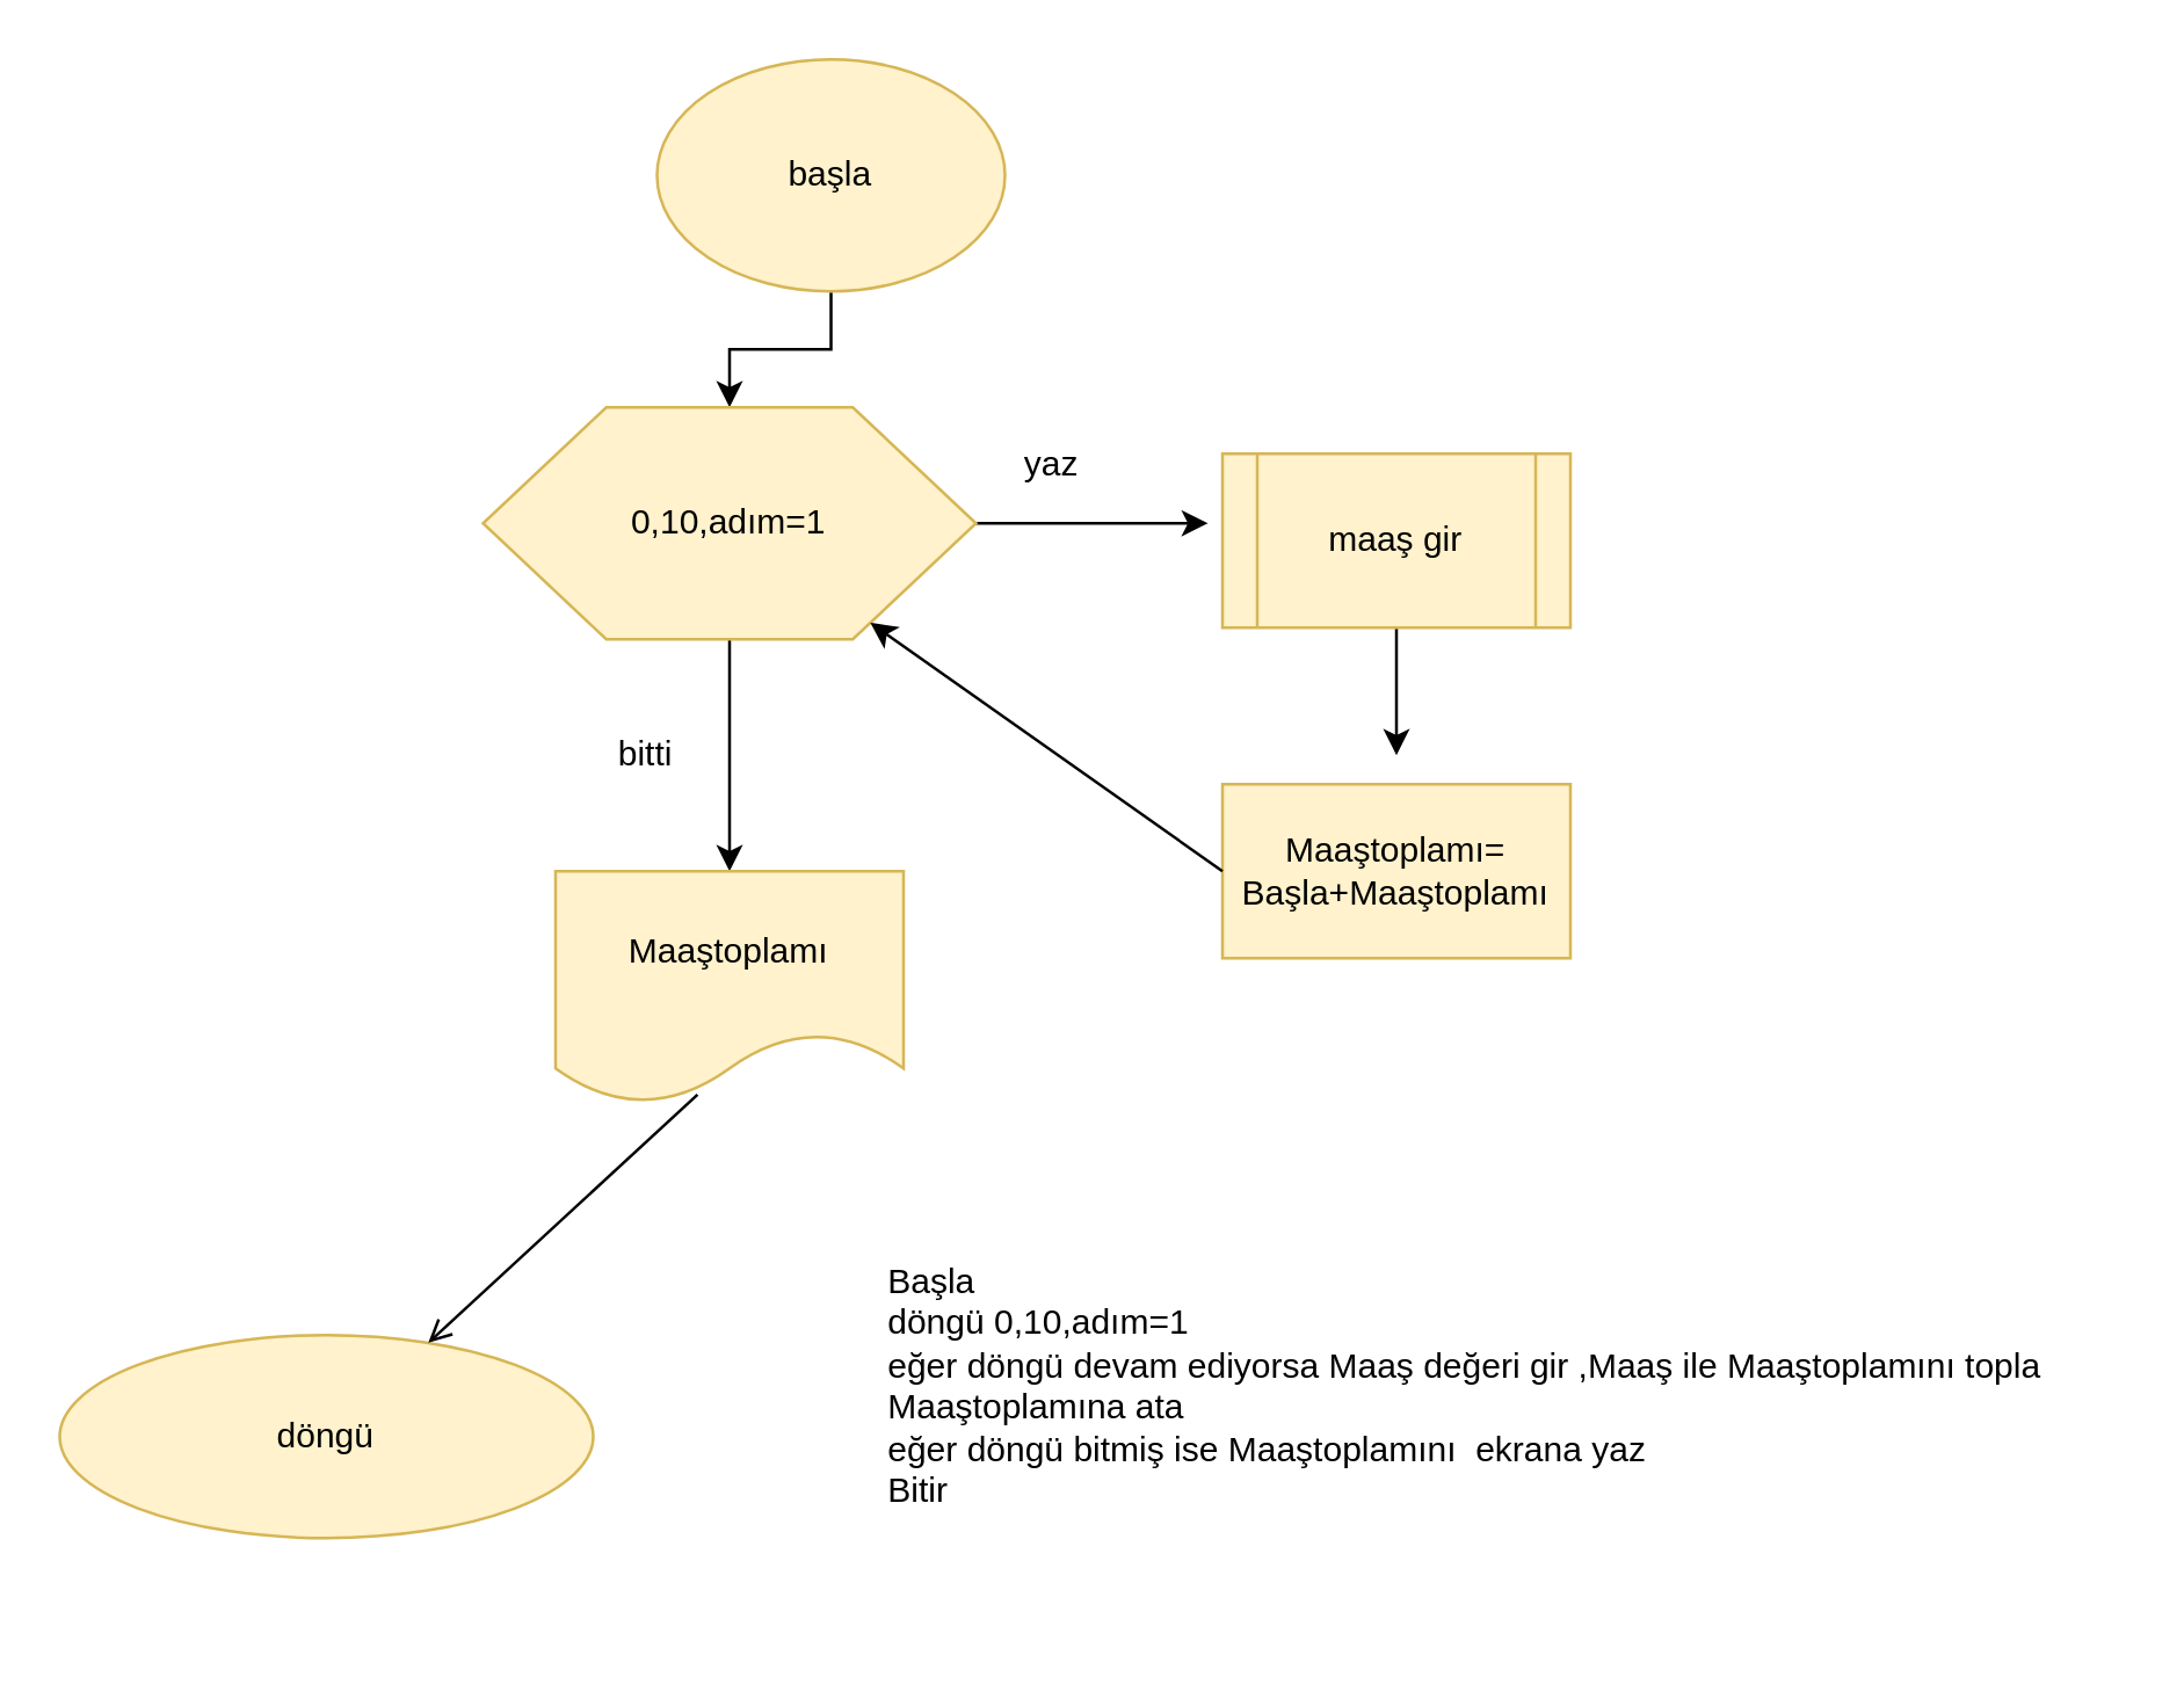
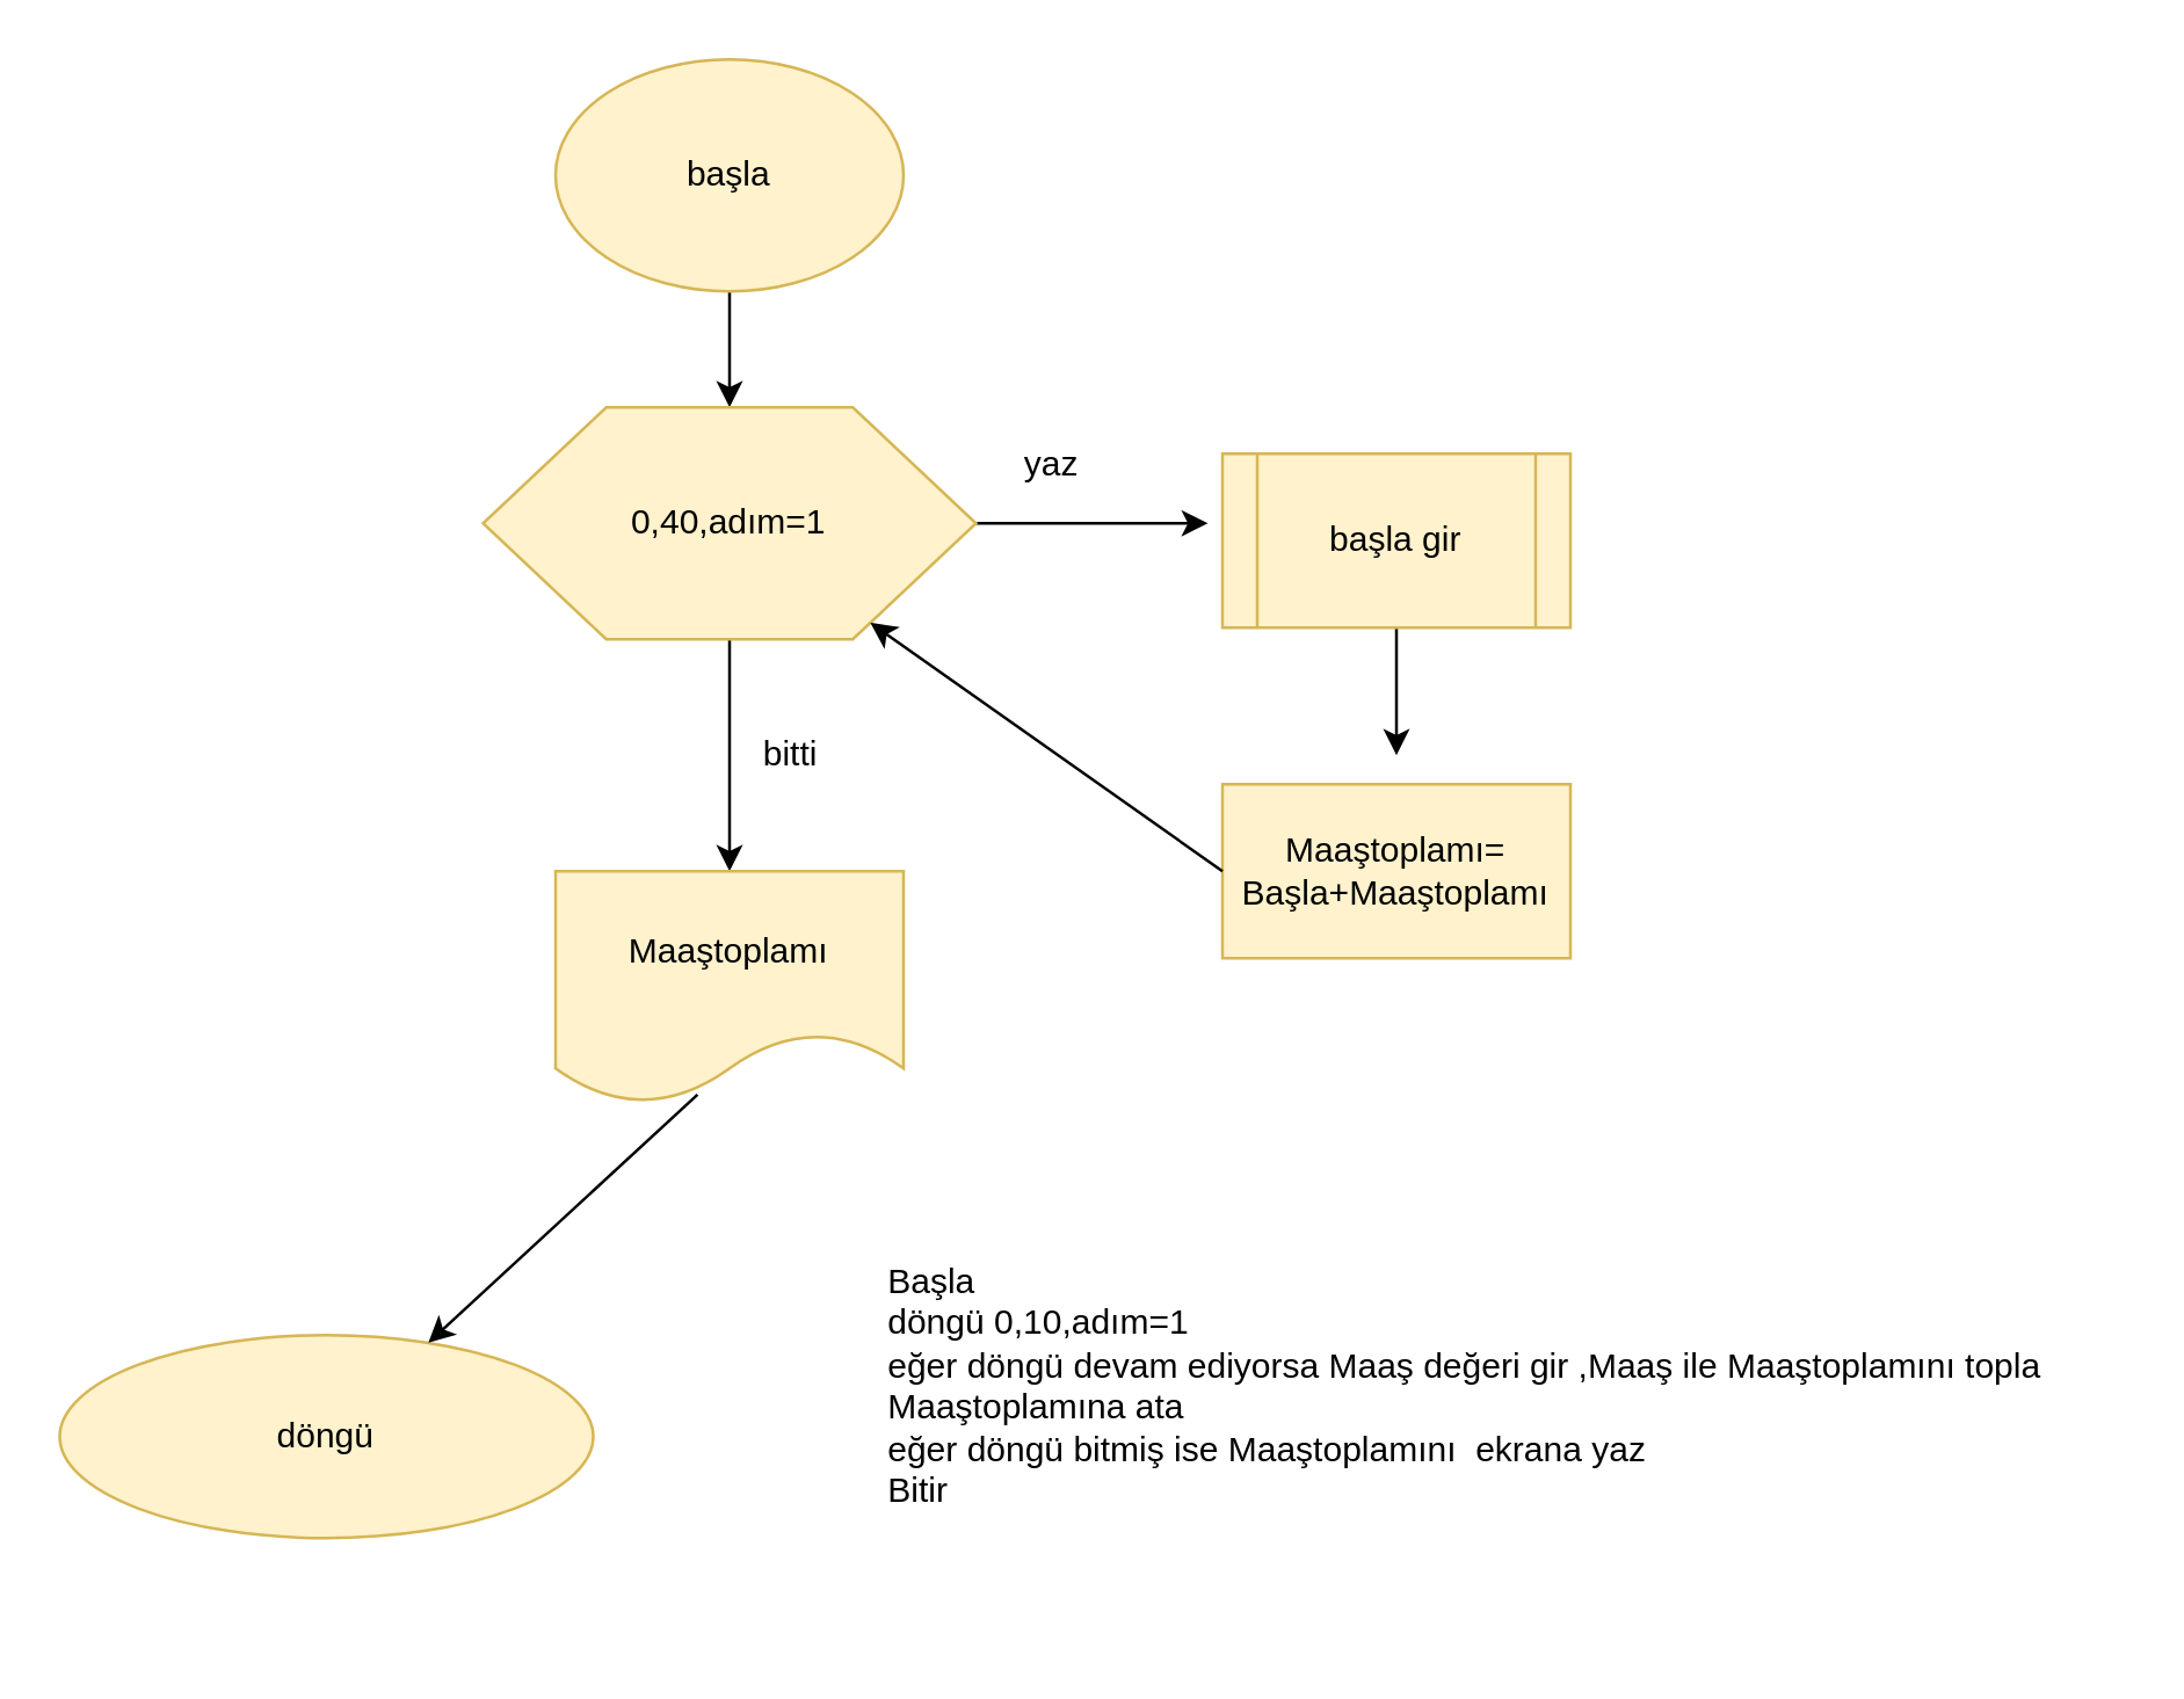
- <mxCell id="4" value="başla" style="ellipse;whiteSpace=wrap;html=1;fillColor=#fff2cc;strokeColor=#d6b656;" parent="1" vertex="1"><mxGeometry x="226" y="20" width="120" height="80" as="geometry" /></mxCell>
+ <mxCell id="4" value="başla" style="ellipse;whiteSpace=wrap;html=1;fillColor=#fff2cc;strokeColor=#d6b656;" parent="1" vertex="1"><mxGeometry x="191" y="20" width="120" height="80" as="geometry" /></mxCell>
- <mxCell id="7" value="0,10,adım=1" style="shape=hexagon;perimeter=hexagonPerimeter2;whiteSpace=wrap;html=1;fillColor=#fff2cc;strokeColor=#d6b656;" parent="1" vertex="1"><mxGeometry x="166" y="140" width="170" height="80" as="geometry" /></mxCell>
+ <mxCell id="7" value="0,40,adım=1" style="shape=hexagon;perimeter=hexagonPerimeter2;whiteSpace=wrap;html=1;fillColor=#fff2cc;strokeColor=#d6b656;" parent="1" vertex="1"><mxGeometry x="166" y="140" width="170" height="80" as="geometry" /></mxCell>
- <mxCell id="14" value="maaş gir" style="shape=process;whiteSpace=wrap;html=1;backgroundOutline=1;fillColor=#fff2cc;strokeColor=#d6b656;" vertex="1" parent="1"><mxGeometry x="421" y="156" width="120" height="60" as="geometry" /></mxCell>
+ <mxCell id="14" value="başla gir" style="shape=process;whiteSpace=wrap;html=1;backgroundOutline=1;fillColor=#fff2cc;strokeColor=#d6b656;" vertex="1" parent="1"><mxGeometry x="421" y="156" width="120" height="60" as="geometry" /></mxCell>
- <mxCell id="9" value="bitti" style="text;html=1;resizable=0;points=[];autosize=1;align=left;verticalAlign=top;spacingTop=-4;" parent="1" vertex="1"><mxGeometry x="211" y="250" width="30" height="20" as="geometry" /></mxCell>
+ <mxCell id="9" value="bitti" style="text;html=1;resizable=0;points=[];autosize=1;align=left;verticalAlign=top;spacingTop=-4;" parent="1" vertex="1"><mxGeometry x="261" y="250" width="30" height="20" as="geometry" /></mxCell>
- <mxCell id="12" value="" style="endArrow=open;html=1;exitX=0.408;exitY=0.963;exitDx=0;exitDy=0;exitPerimeter=0;" parent="1" source="11" target="10" edge="1"><mxGeometry width="50" height="50" relative="1" as="geometry"><mxPoint x="261" y="430" as="sourcePoint" /><mxPoint x="311" y="380" as="targetPoint" /></mxGeometry></mxCell>
+ <mxCell id="12" value="" style="endArrow=classic;html=1;exitX=0.408;exitY=0.963;exitDx=0;exitDy=0;exitPerimeter=0;" parent="1" source="11" target="10" edge="1"><mxGeometry width="50" height="50" relative="1" as="geometry"><mxPoint x="261" y="430" as="sourcePoint" /><mxPoint x="311" y="380" as="targetPoint" /></mxGeometry></mxCell>
